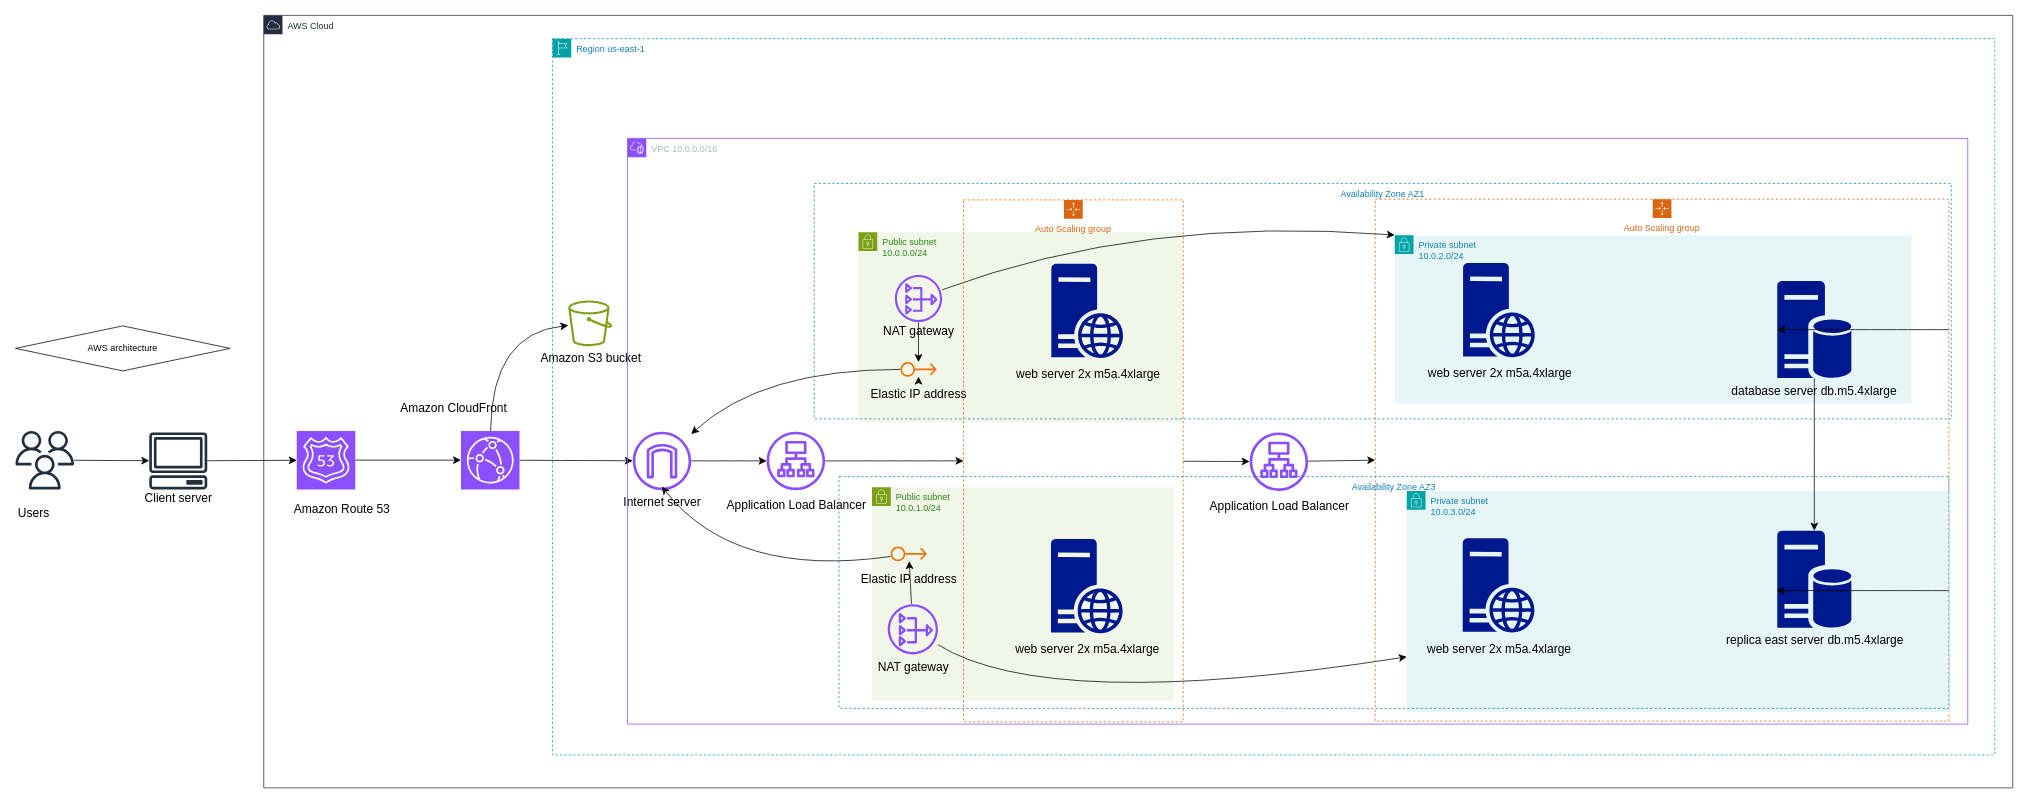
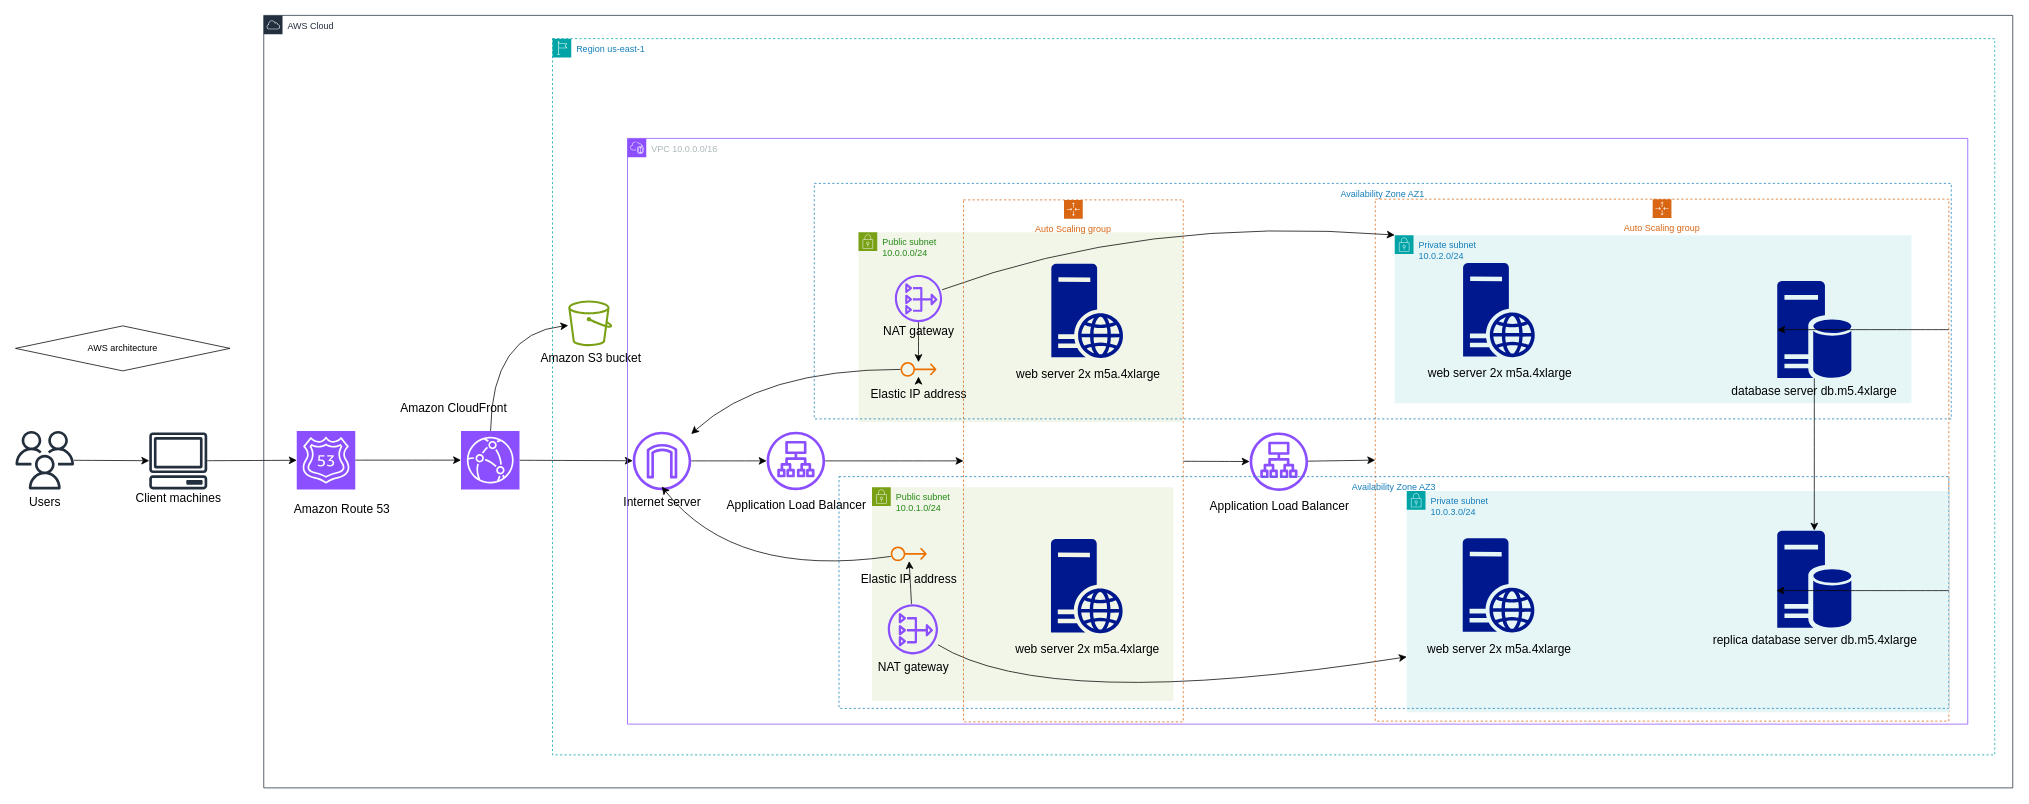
- <mxCell id="15" value="Client server" style="text;html=1;align=center;verticalAlign=middle;resizable=0;points=[];autosize=1;strokeColor=none;fillColor=none;fontSize=16;" vertex="1" parent="1"><mxGeometry x="170.5" y="647.5" width="132" height="31" as="geometry" /></mxCell>
+ <mxCell id="15" value="Client machines" style="text;html=1;align=center;verticalAlign=middle;resizable=0;points=[];autosize=1;strokeColor=none;fillColor=none;fontSize=16;" vertex="1" parent="1"><mxGeometry x="170.5" y="647.5" width="132" height="31" as="geometry" /></mxCell>
- <mxCell id="12" value="Users" style="text;html=1;align=center;verticalAlign=middle;resizable=0;points=[];autosize=1;strokeColor=none;fillColor=none;fontSize=16;" vertex="1" parent="1"><mxGeometry x="14" y="667" width="60" height="31" as="geometry" /></mxCell>
+ <mxCell id="12" value="Users" style="text;html=1;align=center;verticalAlign=middle;resizable=0;points=[];autosize=1;strokeColor=none;fillColor=none;fontSize=16;" vertex="1" parent="1"><mxGeometry x="29" y="652" width="60" height="31" as="geometry" /></mxCell>
- <mxCell id="53" value="replica east server db.m5.4xlarge" style="text;html=1;align=center;verticalAlign=middle;resizable=0;points=[];autosize=1;strokeColor=none;fillColor=none;fontSize=16;" vertex="1" parent="1"><mxGeometry x="2273.9" y="837" width="290" height="31" as="geometry" /></mxCell>
+ <mxCell id="53" value="replica database server db.m5.4xlarge" style="text;html=1;align=center;verticalAlign=middle;resizable=0;points=[];autosize=1;strokeColor=none;fillColor=none;fontSize=16;" vertex="1" parent="1"><mxGeometry x="2273.9" y="837" width="290" height="31" as="geometry" /></mxCell>
